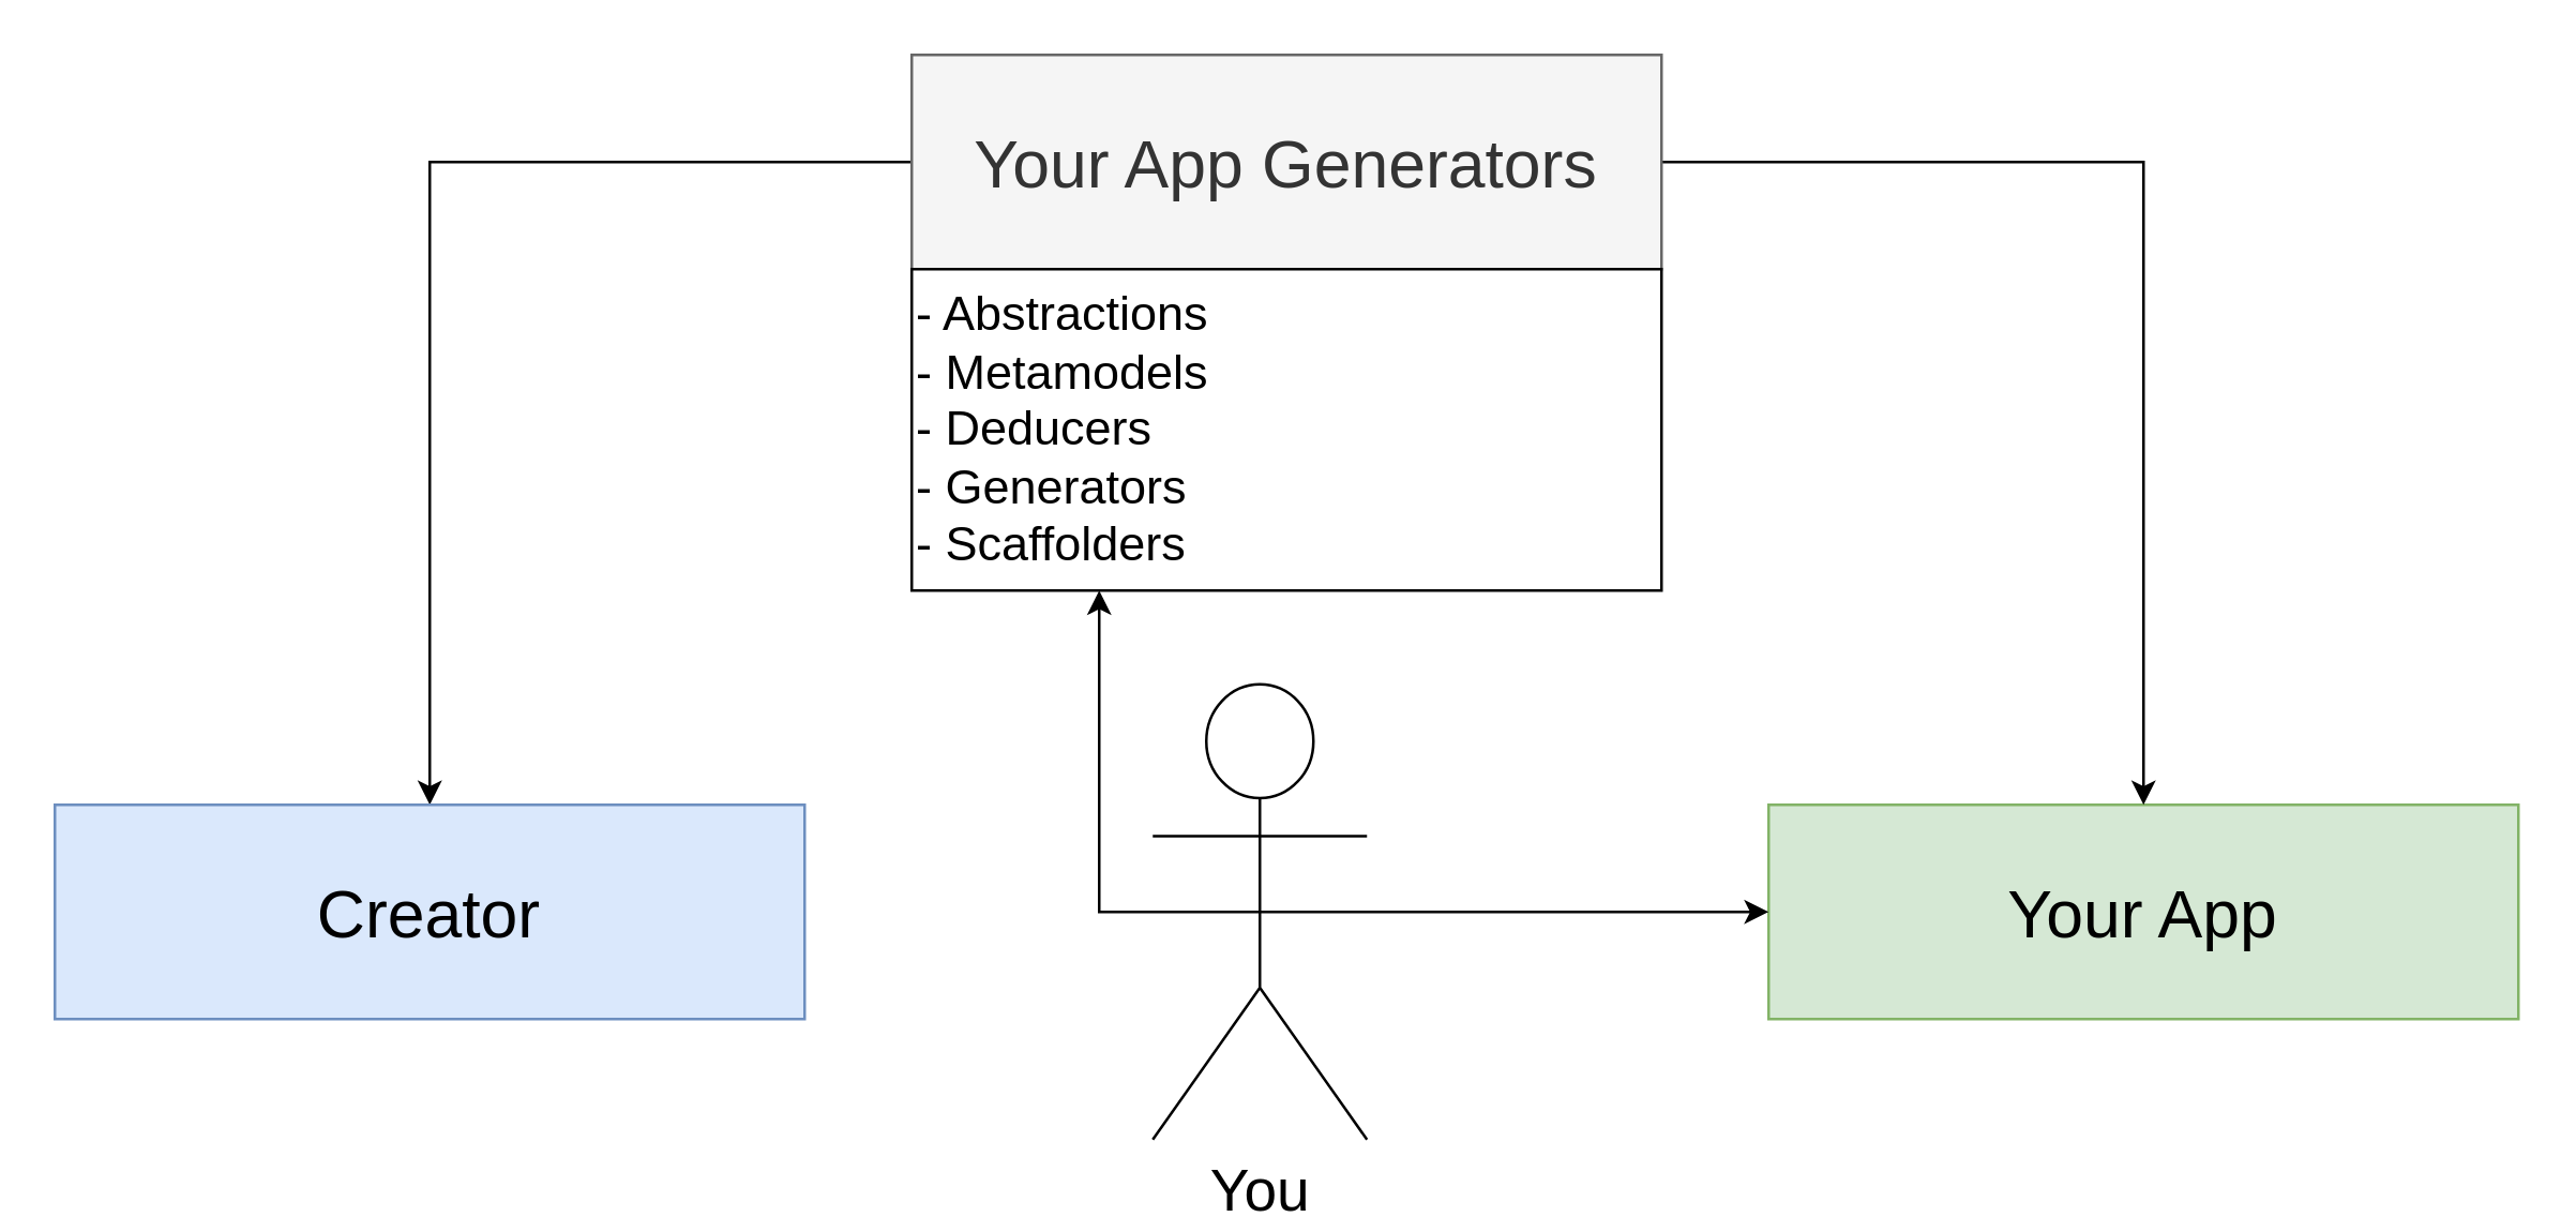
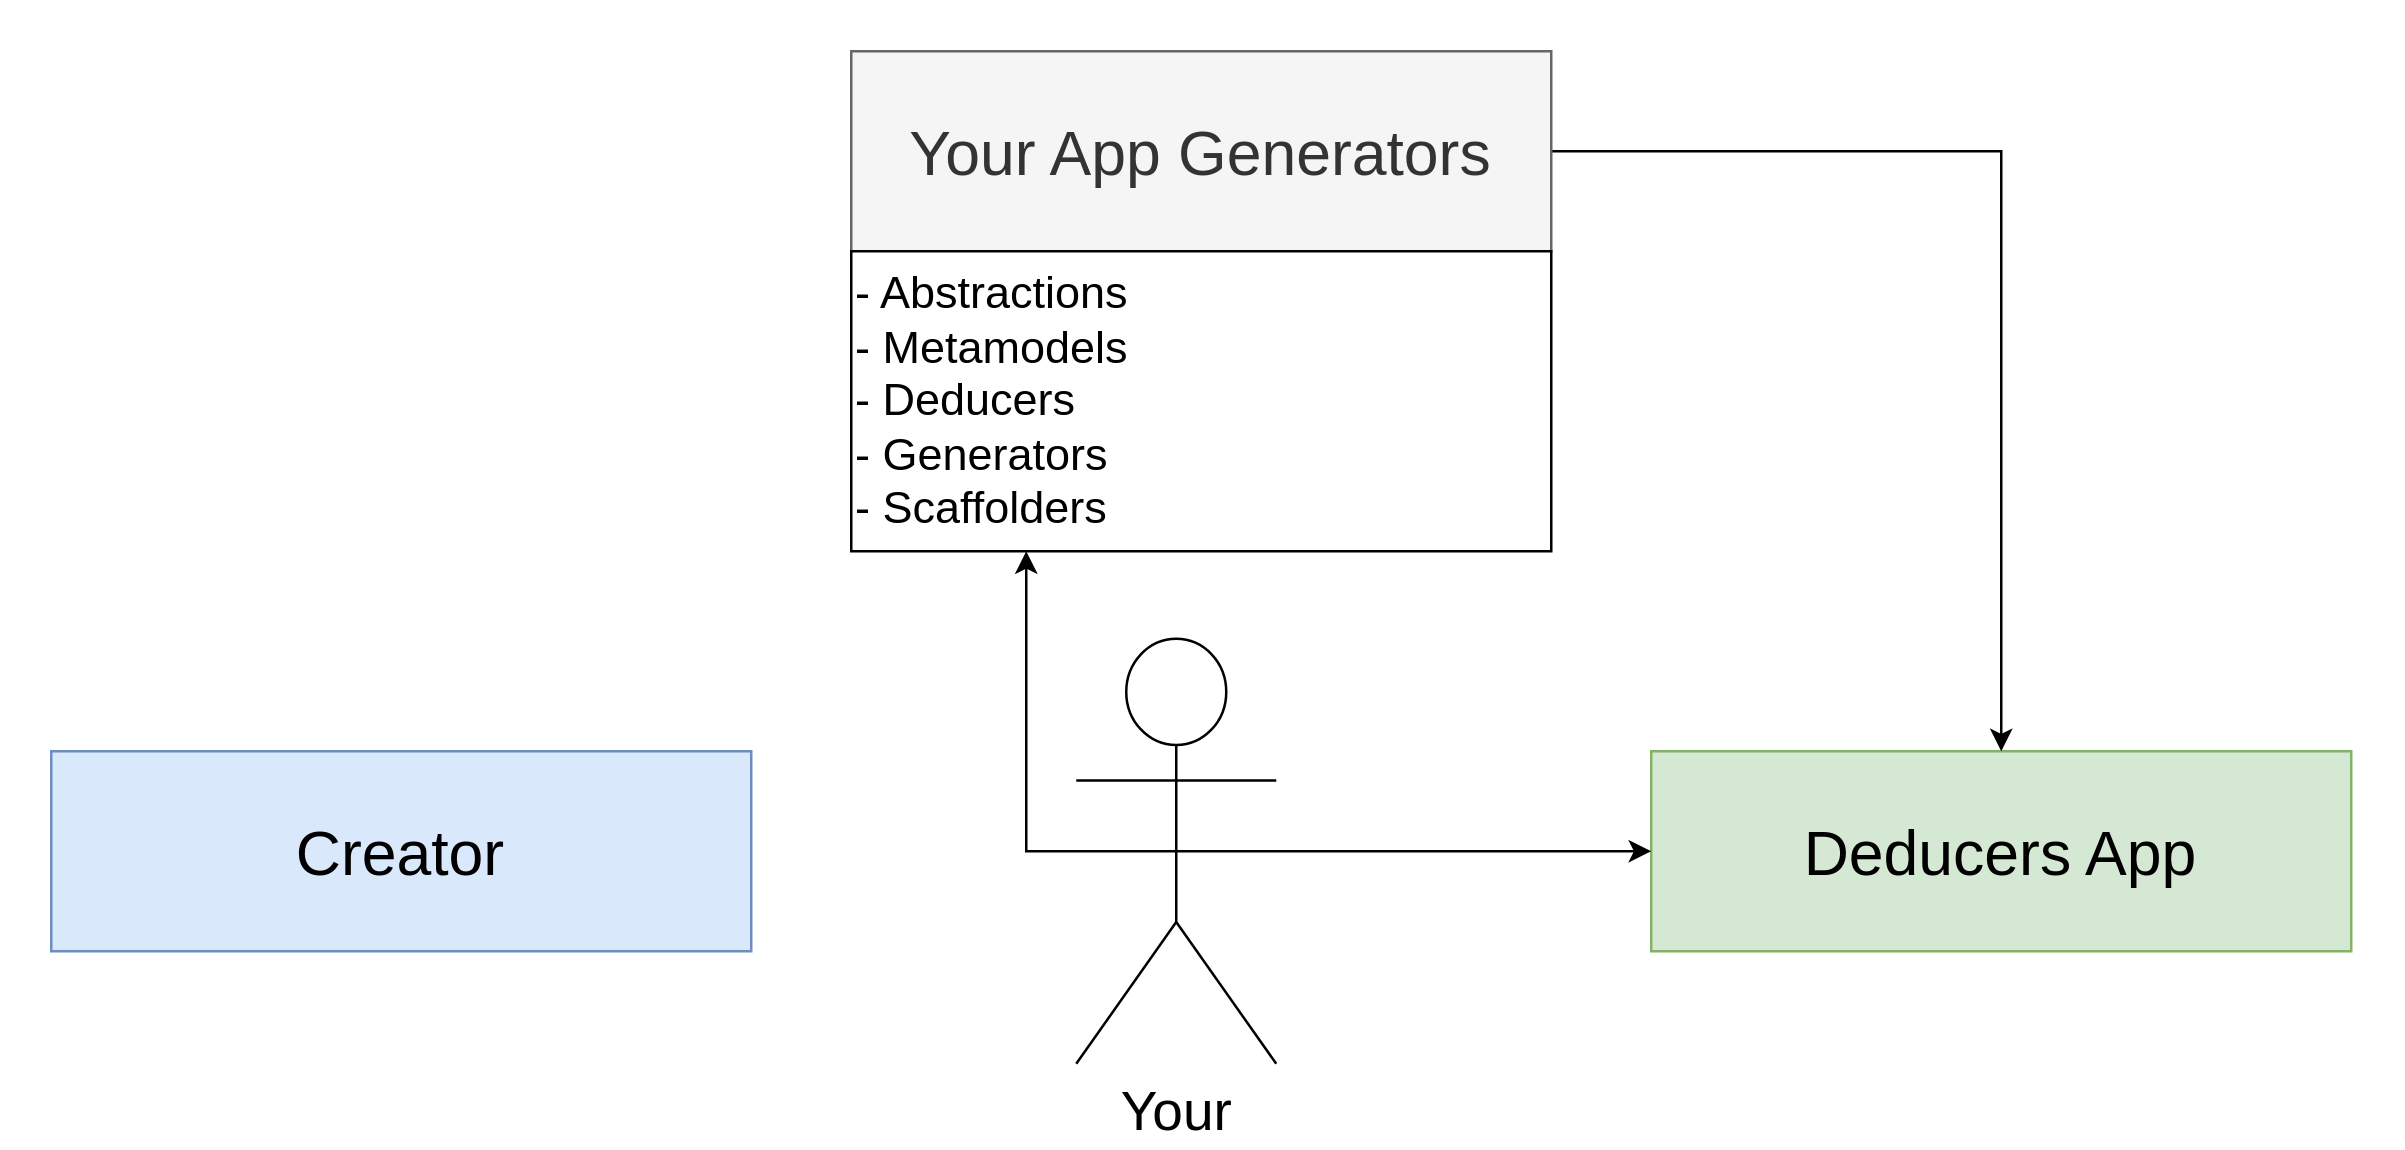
- <mxCell id="3" style="edgeStyle=orthogonalEdgeStyle;rounded=0;orthogonalLoop=1;jettySize=auto;html=1;exitX=0;exitY=0.5;exitDx=0;exitDy=0;entryX=0.5;entryY=0;entryDx=0;entryDy=0;" edge="1" parent="1" source="5" target="6"><mxGeometry relative="1" as="geometry" /></mxCell>
- <mxCell id="2" value="Your App" style="rounded=0;whiteSpace=wrap;html=1;fontSize=25;fillColor=#d5e8d4;strokeColor=#82b366;fontStyle=0" vertex="1" parent="1"><mxGeometry x="660" y="300" width="280" height="80" as="geometry" /></mxCell>
+ <mxCell id="2" value="Deducers App" style="rounded=0;whiteSpace=wrap;html=1;fontSize=25;fillColor=#d5e8d4;strokeColor=#82b366;fontStyle=0" vertex="1" parent="1"><mxGeometry x="660" y="300" width="280" height="80" as="geometry" /></mxCell>
- <mxCell id="9" value="You" style="shape=umlActor;verticalLabelPosition=bottom;labelBackgroundColor=#ffffff;verticalAlign=top;html=1;outlineConnect=0;fontSize=22;" vertex="1" parent="1"><mxGeometry x="430" y="255" width="80" height="170" as="geometry" /></mxCell>
+ <mxCell id="9" value="Your" style="shape=umlActor;verticalLabelPosition=bottom;labelBackgroundColor=#ffffff;verticalAlign=top;html=1;outlineConnect=0;fontSize=22;" vertex="1" parent="1"><mxGeometry x="430" y="255" width="80" height="170" as="geometry" /></mxCell>
